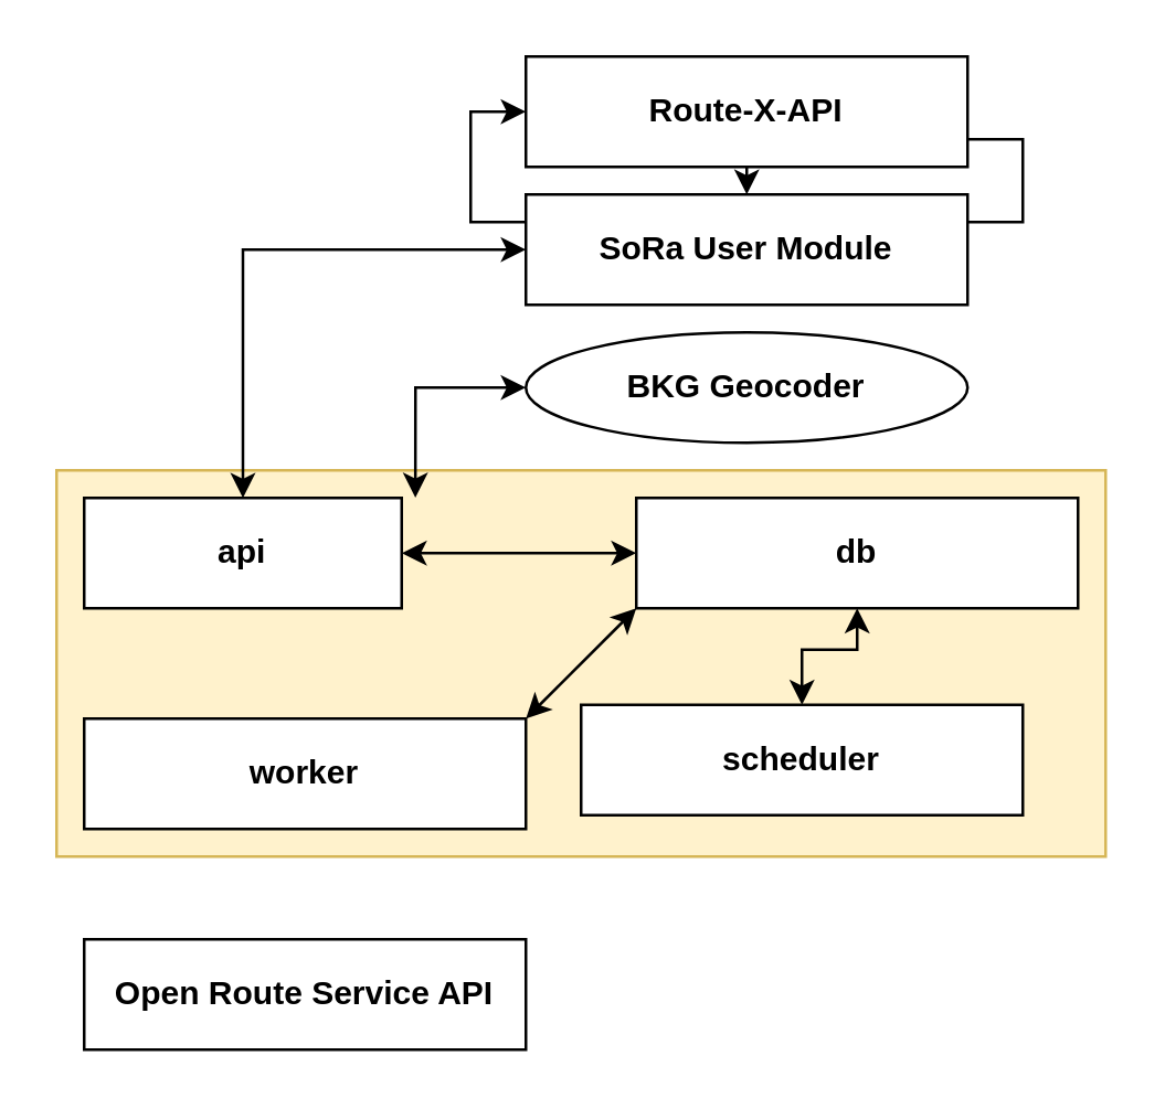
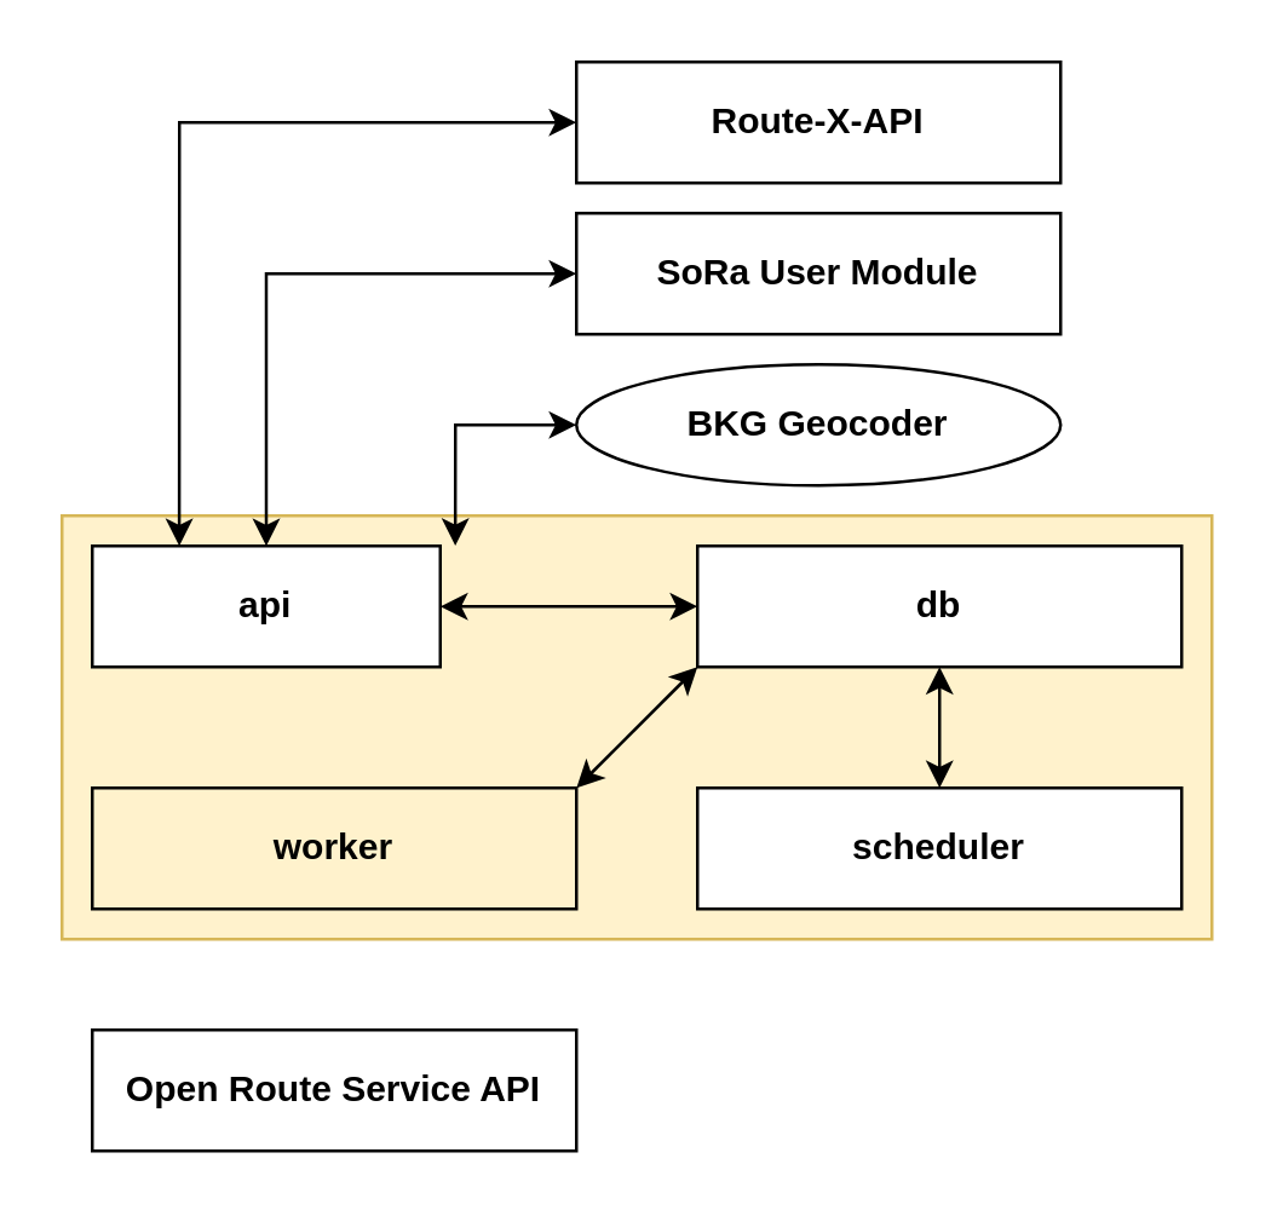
- <mxCell id="11" style="edgeStyle=orthogonalEdgeStyle;rounded=0;orthogonalLoop=1;jettySize=auto;html=1;exitX=0;exitY=0.5;exitDx=0;exitDy=0;startArrow=classic;startFill=1;" edge="1" parent="1" source="12" target="14"><mxGeometry relative="1" as="geometry" /></mxCell>
+ <mxCell id="11" style="edgeStyle=orthogonalEdgeStyle;rounded=0;orthogonalLoop=1;jettySize=auto;html=1;exitX=0;exitY=0.5;exitDx=0;exitDy=0;entryX=0.25;entryY=0;entryDx=0;entryDy=0;startArrow=classic;startFill=1;" edge="1" parent="1" source="12" target="4"><mxGeometry relative="1" as="geometry" /></mxCell>
- <mxCell id="8" value="&lt;b&gt;scheduler&lt;/b&gt;" style="rounded=0;whiteSpace=wrap;html=1;" vertex="1" parent="1"><mxGeometry x="210" y="255" width="160" height="40" as="geometry" /></mxCell>
+ <mxCell id="8" value="&lt;b&gt;scheduler&lt;/b&gt;" style="rounded=0;whiteSpace=wrap;html=1;" vertex="1" parent="1"><mxGeometry x="230" y="260" width="160" height="40" as="geometry" /></mxCell>
- <mxCell id="6" value="&lt;b&gt;worker&lt;/b&gt;" style="rounded=0;whiteSpace=wrap;html=1;" vertex="1" parent="1"><mxGeometry x="30" y="260" width="160" height="40" as="geometry" /></mxCell>
+ <mxCell id="6" value="&lt;b&gt;worker&lt;/b&gt;" style="rounded=0;whiteSpace=wrap;html=1;fillColor=#fff2cc;" vertex="1" parent="1"><mxGeometry x="30" y="260" width="160" height="40" as="geometry" /></mxCell>
